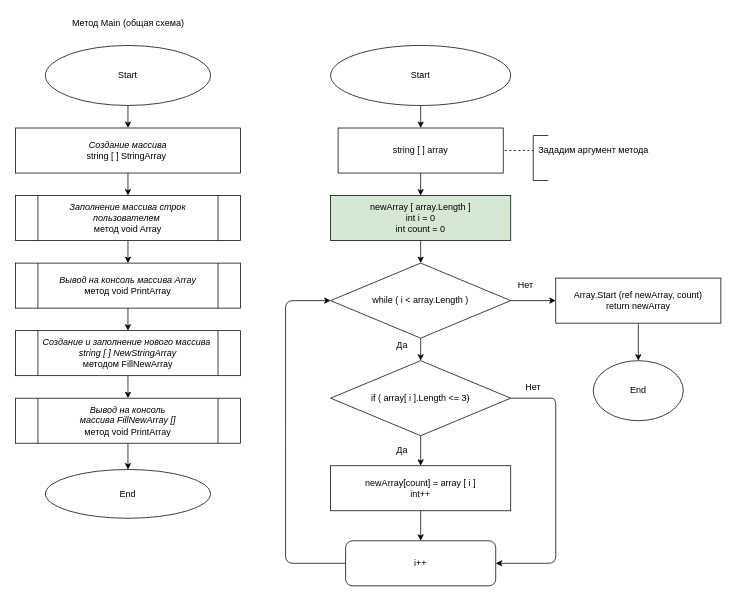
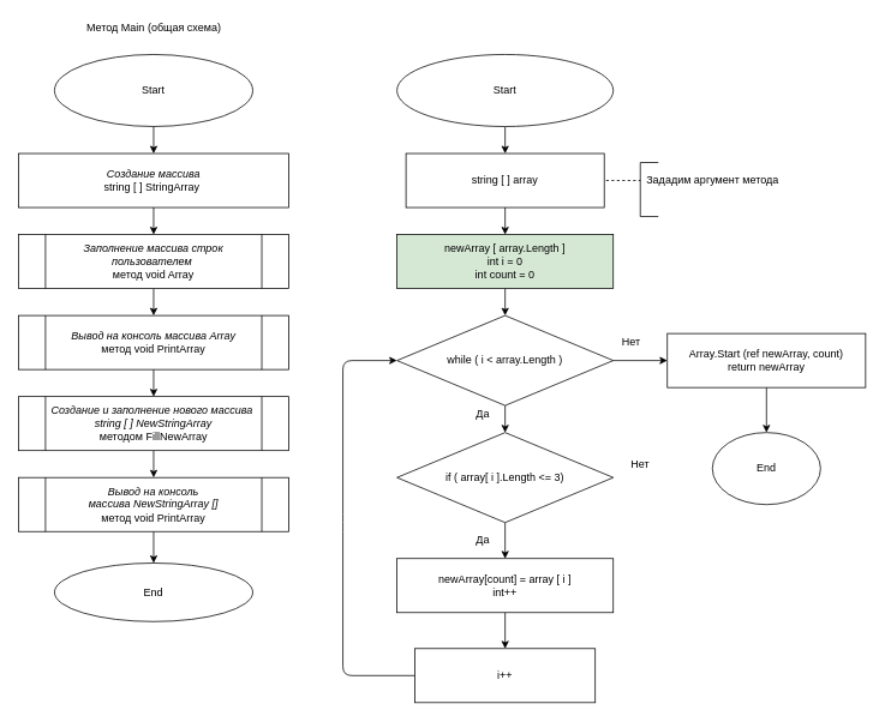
- <mxCell id="13" value="&lt;i&gt;Вывод на консоль &lt;br&gt;массива FillNewArray []&lt;br&gt;&lt;/i&gt;метод void PrintArray" style="shape=process;whiteSpace=wrap;html=1;backgroundOutline=1;" vertex="1" parent="1"><mxGeometry x="20" y="530" width="300" height="60" as="geometry" /></mxCell>
+ <mxCell id="13" value="&lt;i&gt;Вывод на консоль &lt;br&gt;массива NewStringArray []&lt;br&gt;&lt;/i&gt;метод void PrintArray" style="shape=process;whiteSpace=wrap;html=1;backgroundOutline=1;" vertex="1" parent="1"><mxGeometry x="20" y="530" width="300" height="60" as="geometry" /></mxCell>
- <mxCell id="27" style="edgeStyle=none;html=1;exitX=1;exitY=0.5;exitDx=0;exitDy=0;entryX=1;entryY=0.5;entryDx=0;entryDy=0;" edge="1" parent="1" source="28" target="30"><mxGeometry relative="1" as="geometry"><Array as="points"><mxPoint x="720" y="530" /><mxPoint x="740" y="530" /><mxPoint x="740" y="750" /></Array></mxGeometry></mxCell>
- <mxCell id="30" value="i++" style="whiteSpace=wrap;html=1;rounded=1;" vertex="1" parent="1"><mxGeometry x="460" y="720" width="200" height="60" as="geometry" /></mxCell>
+ <mxCell id="30" value="i++" style="rounded=0;whiteSpace=wrap;html=1;" vertex="1" parent="1"><mxGeometry x="460" y="720" width="200" height="60" as="geometry" /></mxCell>
